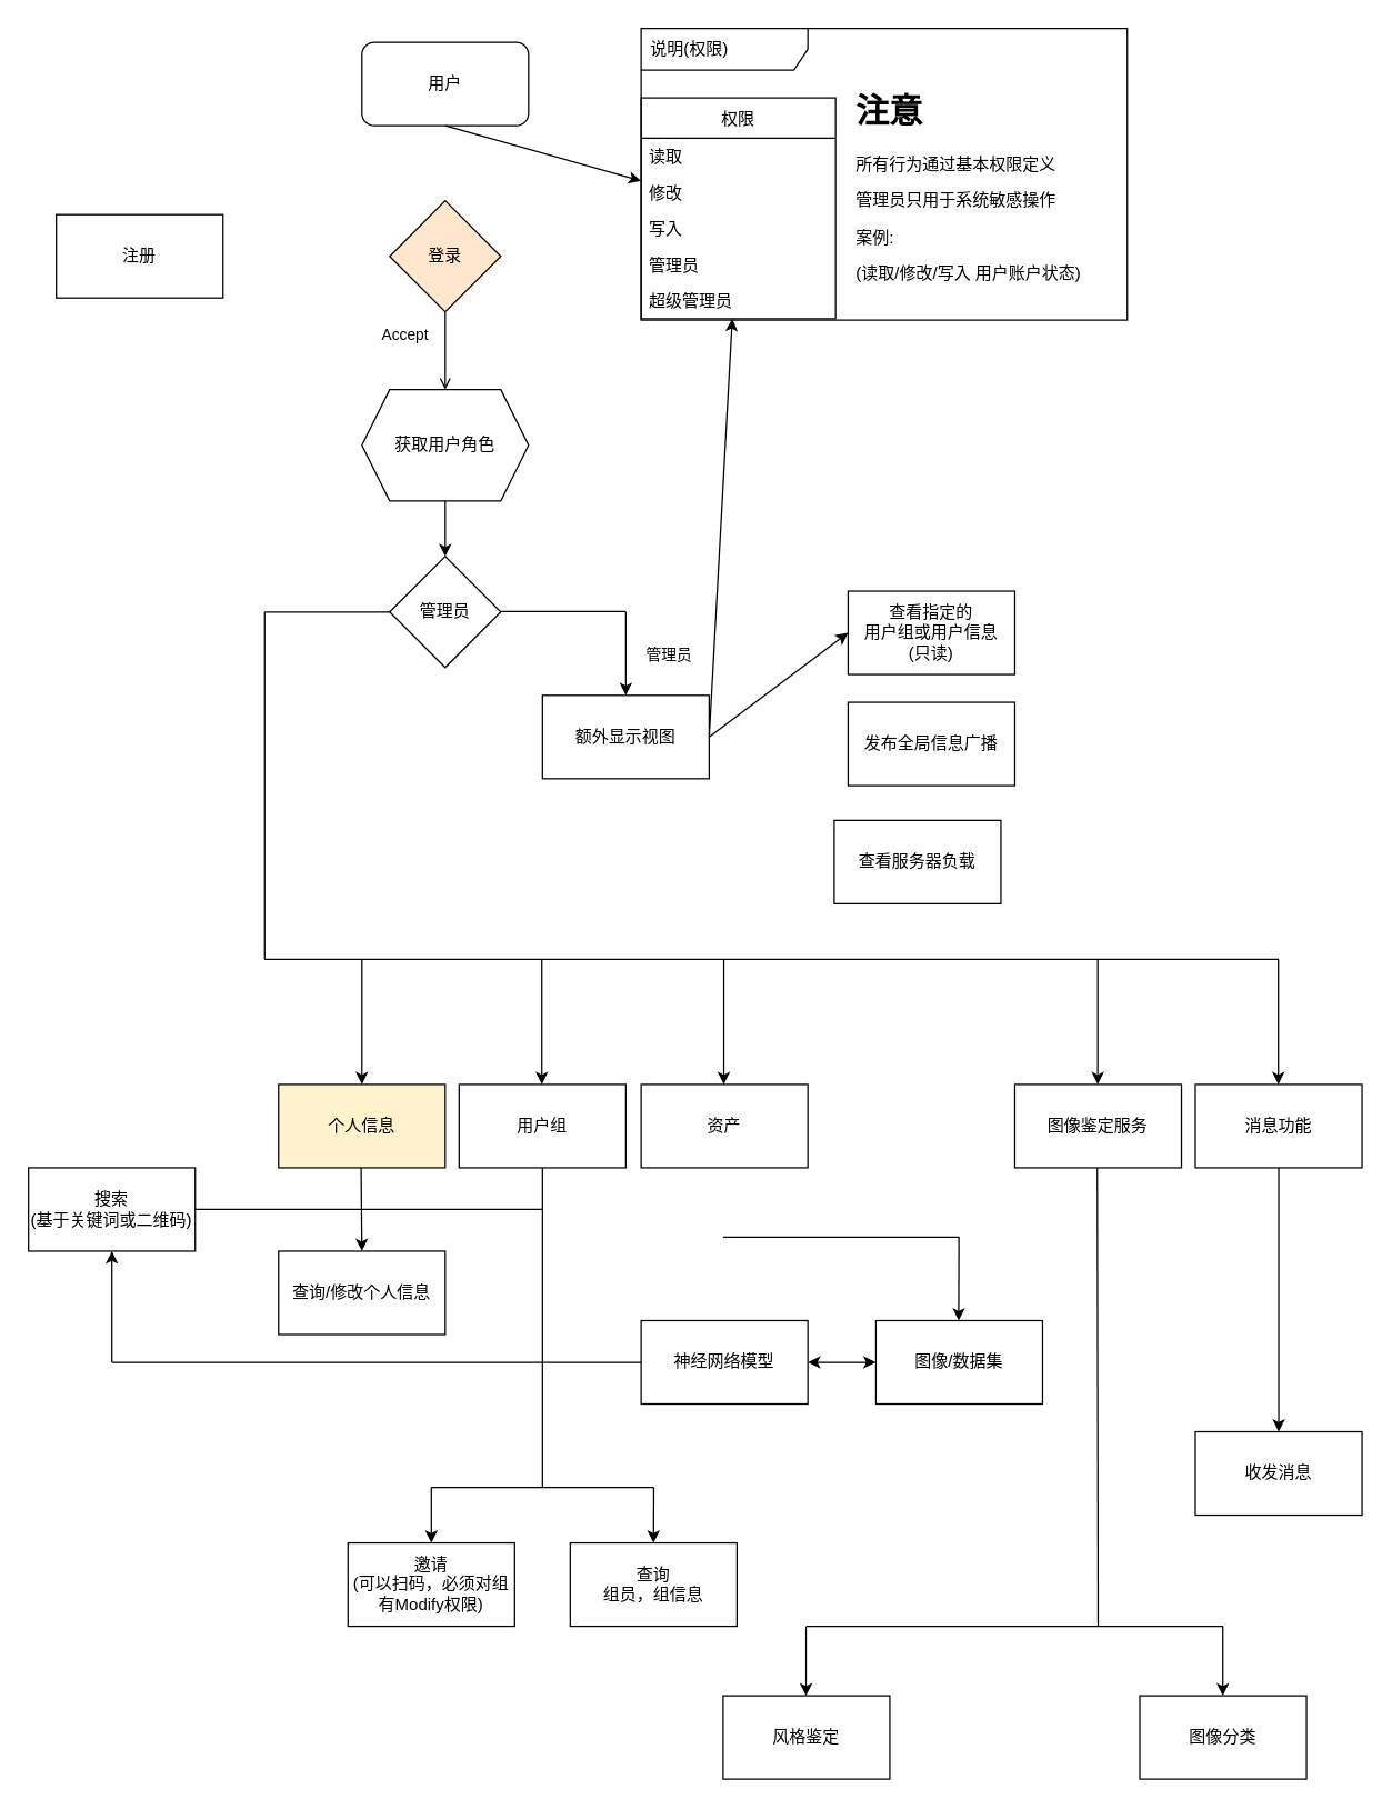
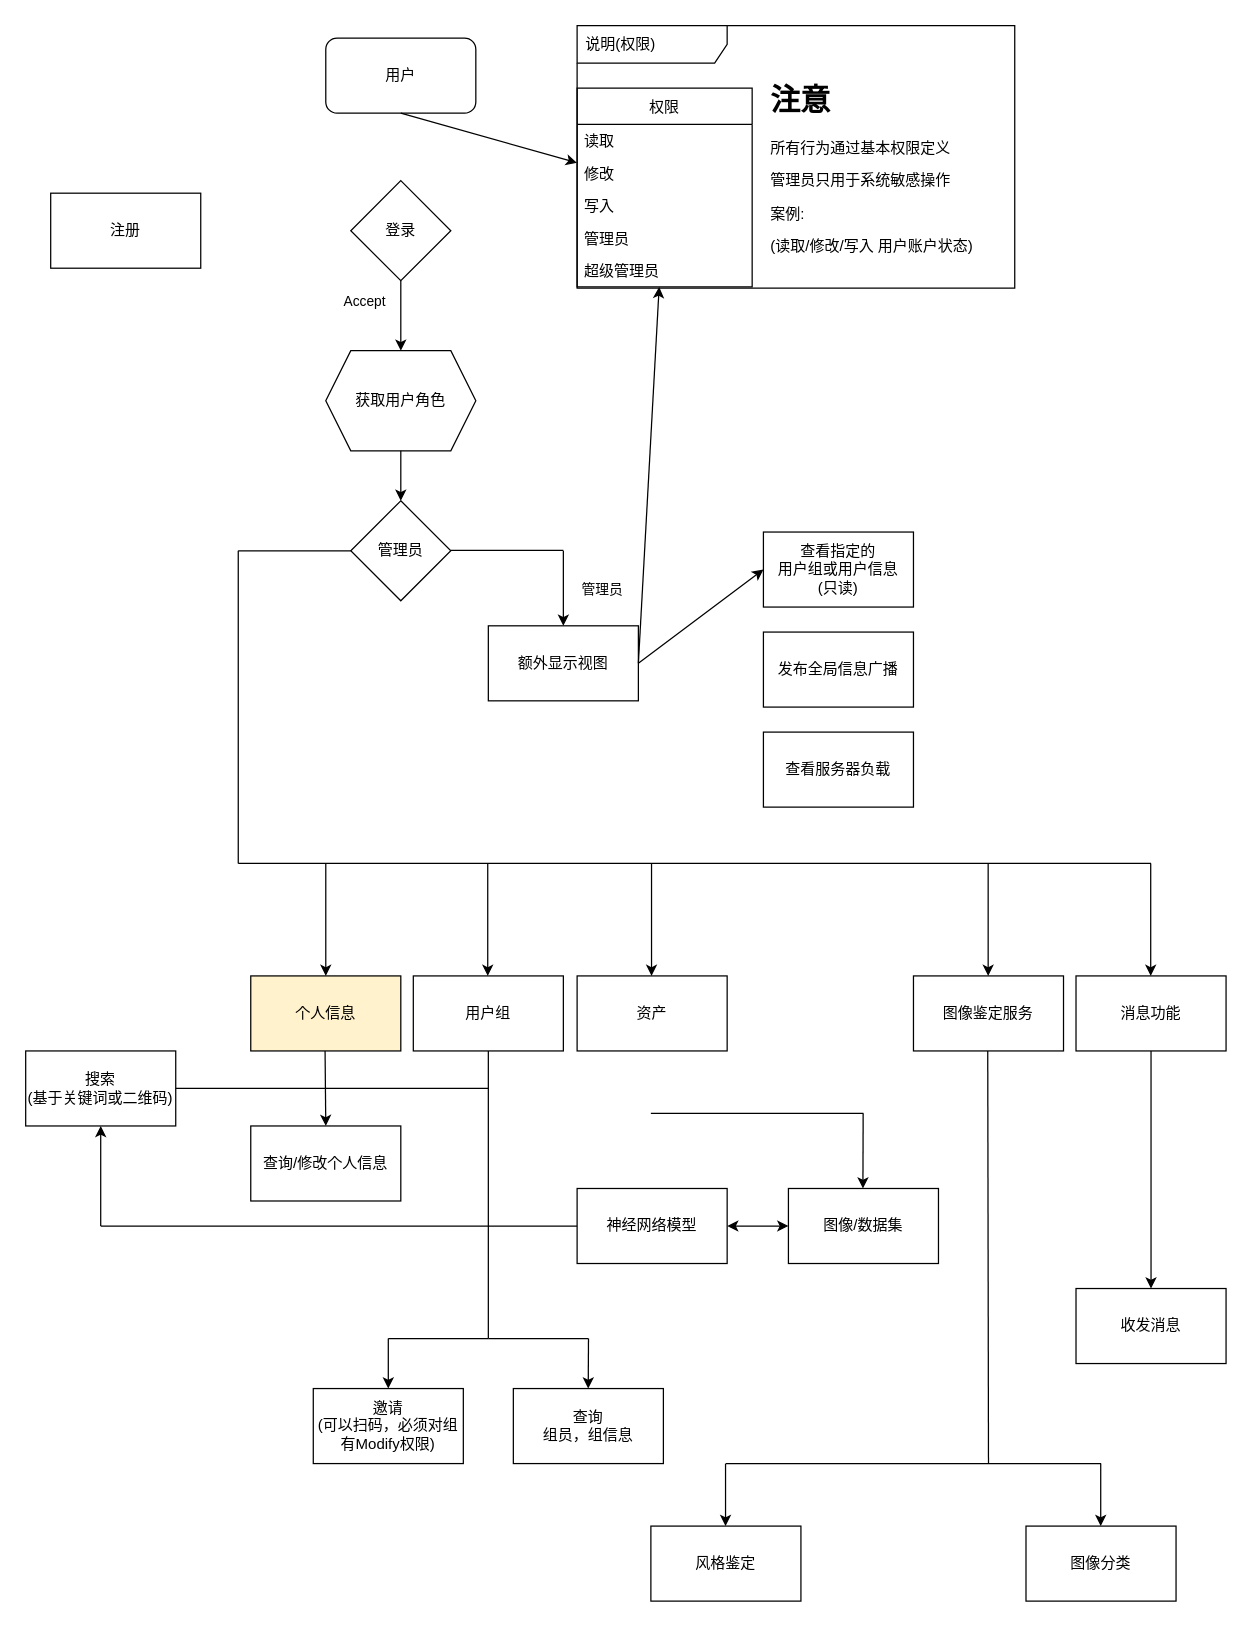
- <mxCell id="3" value="登录" style="rhombus;whiteSpace=wrap;html=1;fillColor=#ffe6cc;" vertex="1" parent="1"><mxGeometry x="280" y="144" width="80" height="80" as="geometry" /></mxCell>
+ <mxCell id="3" value="登录" style="rhombus;whiteSpace=wrap;html=1;" vertex="1" parent="1"><mxGeometry x="280" y="144" width="80" height="80" as="geometry" /></mxCell>
- <mxCell id="15" value="" style="endArrow=open;html=1;exitX=0.5;exitY=1;exitDx=0;exitDy=0;entryX=0.5;entryY=0;entryDx=0;entryDy=0;" edge="1" parent="1" source="3" target="13"><mxGeometry relative="1" as="geometry"><mxPoint x="220" y="240" as="sourcePoint" /><mxPoint x="320" y="290" as="targetPoint" /></mxGeometry></mxCell>
+ <mxCell id="15" value="" style="endArrow=classic;html=1;exitX=0.5;exitY=1;exitDx=0;exitDy=0;entryX=0.5;entryY=0;entryDx=0;entryDy=0;" edge="1" parent="1" source="3" target="13"><mxGeometry relative="1" as="geometry"><mxPoint x="220" y="240" as="sourcePoint" /><mxPoint x="320" y="290" as="targetPoint" /></mxGeometry></mxCell>
- <mxCell id="26" value="查看服务器负载" style="rounded=0;whiteSpace=wrap;html=1;" vertex="1" parent="1"><mxGeometry x="600" y="590" width="120" height="60" as="geometry" /></mxCell>
+ <mxCell id="26" value="查看服务器负载" style="rounded=0;whiteSpace=wrap;html=1;" vertex="1" parent="1"><mxGeometry x="610" y="585" width="120" height="60" as="geometry" /></mxCell>
